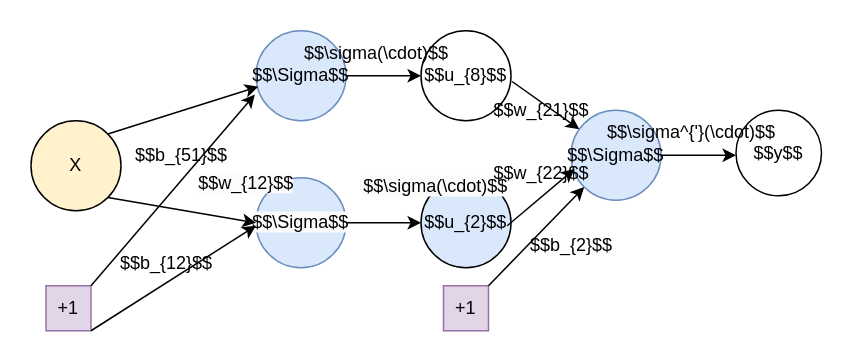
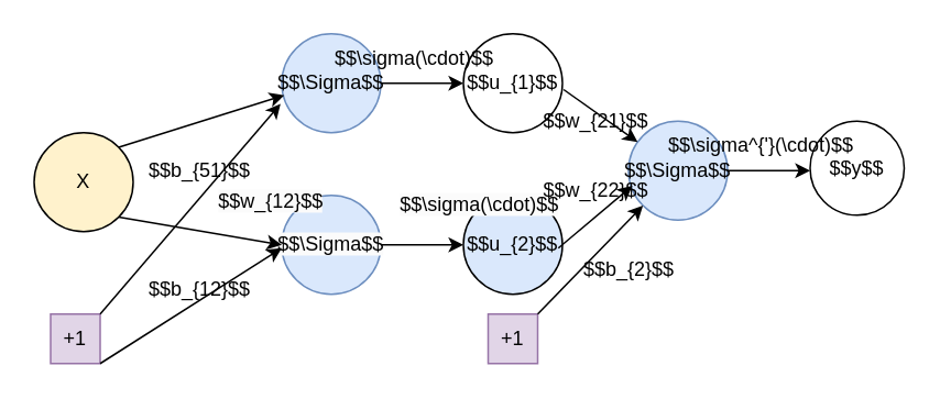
- <mxCell id="7" value="$$u_{8}$$" style="ellipse;whiteSpace=wrap;html=1;aspect=fixed;" vertex="1" parent="1"><mxGeometry x="280" y="20" width="60" height="60" as="geometry" /></mxCell>
+ <mxCell id="7" value="$$u_{1}$$" style="ellipse;whiteSpace=wrap;html=1;aspect=fixed;" vertex="1" parent="1"><mxGeometry x="280" y="20" width="60" height="60" as="geometry" /></mxCell>
- <mxCell id="18" value="$$b_{12}$$" style="text;html=1;align=center;verticalAlign=middle;resizable=0;points=[];autosize=1;strokeColor=none;fillColor=none;" vertex="1" parent="1"><mxGeometry x="70" y="160" width="80" height="30" as="geometry" /></mxCell>
+ <mxCell id="18" value="$$b_{12}$$" style="text;html=1;align=center;verticalAlign=middle;resizable=0;points=[];autosize=1;strokeColor=none;fillColor=none;" vertex="1" parent="1"><mxGeometry x="80" y="160" width="80" height="30" as="geometry" /></mxCell>
